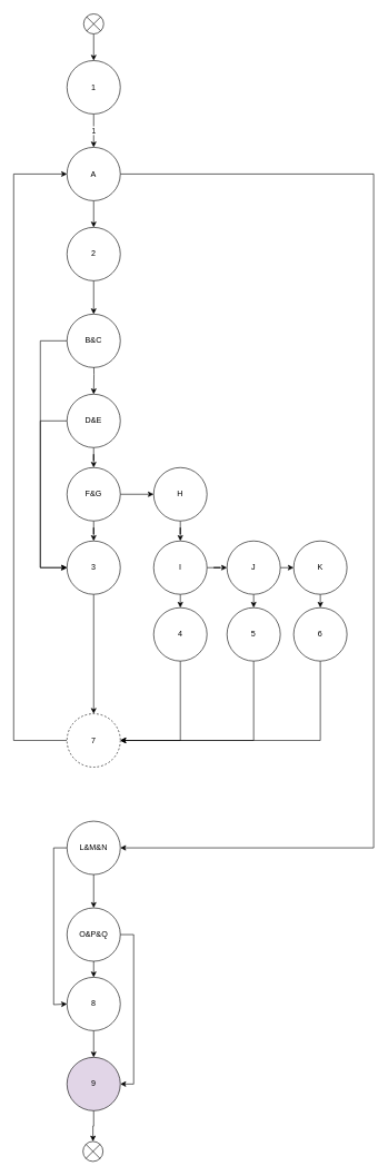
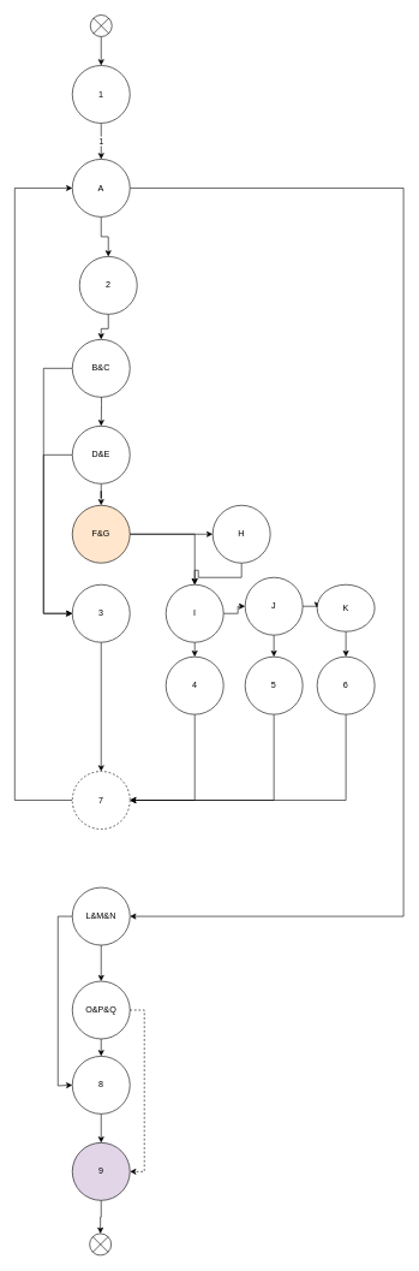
- <mxCell id="21" value="2" style="ellipse;whiteSpace=wrap;html=1;aspect=fixed;" vertex="1" parent="1"><mxGeometry x="100" y="340" width="80" height="80" as="geometry" /></mxCell>
+ <mxCell id="21" value="2" style="ellipse;whiteSpace=wrap;html=1;aspect=fixed;" vertex="1" parent="1"><mxGeometry x="110" y="355" width="80" height="80" as="geometry" /></mxCell>
- <mxCell id="15" value="F&amp;amp;G" style="ellipse;whiteSpace=wrap;html=1;aspect=fixed;" parent="1" vertex="1"><mxGeometry x="100" y="700" width="80" height="80" as="geometry" /></mxCell>
+ <mxCell id="15" value="F&amp;amp;G" style="ellipse;whiteSpace=wrap;html=1;aspect=fixed;fillColor=#ffe6cc;" parent="1" vertex="1"><mxGeometry x="100" y="700" width="80" height="80" as="geometry" /></mxCell>
- <mxCell id="23" value="H" style="ellipse;whiteSpace=wrap;html=1;aspect=fixed;" vertex="1" parent="1"><mxGeometry x="230" y="700" width="80" height="80" as="geometry" /></mxCell>
+ <mxCell id="23" value="H" style="ellipse;whiteSpace=wrap;html=1;aspect=fixed;" vertex="1" parent="1"><mxGeometry x="295" y="700" width="80" height="80" as="geometry" /></mxCell>
- <mxCell id="13" style="edgeStyle=orthogonalEdgeStyle;rounded=0;orthogonalLoop=1;jettySize=auto;html=1;" edge="1" parent="1" source="15" target="19"><mxGeometry relative="1" as="geometry" /></mxCell>
+ <mxCell id="13" style="edgeStyle=orthogonalEdgeStyle;rounded=0;orthogonalLoop=1;jettySize=auto;html=1;" edge="1" parent="1" source="15" target="28"><mxGeometry relative="1" as="geometry" /></mxCell>
- <mxCell id="33" value="J" style="ellipse;whiteSpace=wrap;html=1;aspect=fixed;" vertex="1" parent="1"><mxGeometry x="340" y="810" width="80" height="80" as="geometry" /></mxCell>
+ <mxCell id="33" value="J" style="ellipse;whiteSpace=wrap;html=1;aspect=fixed;" vertex="1" parent="1"><mxGeometry x="340" y="800" width="80" height="80" as="geometry" /></mxCell>
- <mxCell id="37" value="K" style="ellipse;whiteSpace=wrap;html=1;aspect=fixed;" vertex="1" parent="1"><mxGeometry x="440" y="810" width="80" height="80" as="geometry" /></mxCell>
+ <mxCell id="37" value="K" style="ellipse;whiteSpace=wrap;html=1;aspect=fixed;" vertex="1" parent="1"><mxGeometry x="440" y="810" width="80" height="65" as="geometry" /></mxCell>
- <mxCell id="44" style="edgeStyle=orthogonalEdgeStyle;rounded=0;orthogonalLoop=1;jettySize=auto;html=1;entryX=1;entryY=0.5;entryDx=0;entryDy=0;" edge="1" parent="1" source="45" target="49"><mxGeometry relative="1" as="geometry"><Array as="points"><mxPoint x="200" y="1400" /><mxPoint x="200" y="1624" /></Array></mxGeometry></mxCell>
+ <mxCell id="44" style="edgeStyle=orthogonalEdgeStyle;rounded=0;orthogonalLoop=1;jettySize=auto;html=1;entryX=1;entryY=0.5;entryDx=0;entryDy=0;dashed=1;" edge="1" parent="1" source="45" target="49"><mxGeometry relative="1" as="geometry"><Array as="points"><mxPoint x="200" y="1400" /><mxPoint x="200" y="1624" /></Array></mxGeometry></mxCell>
